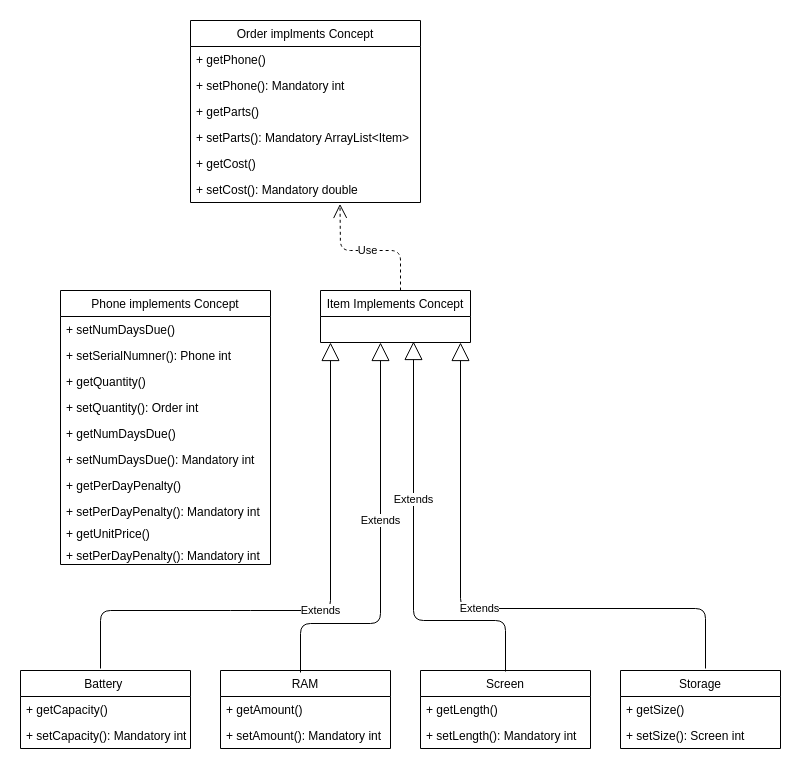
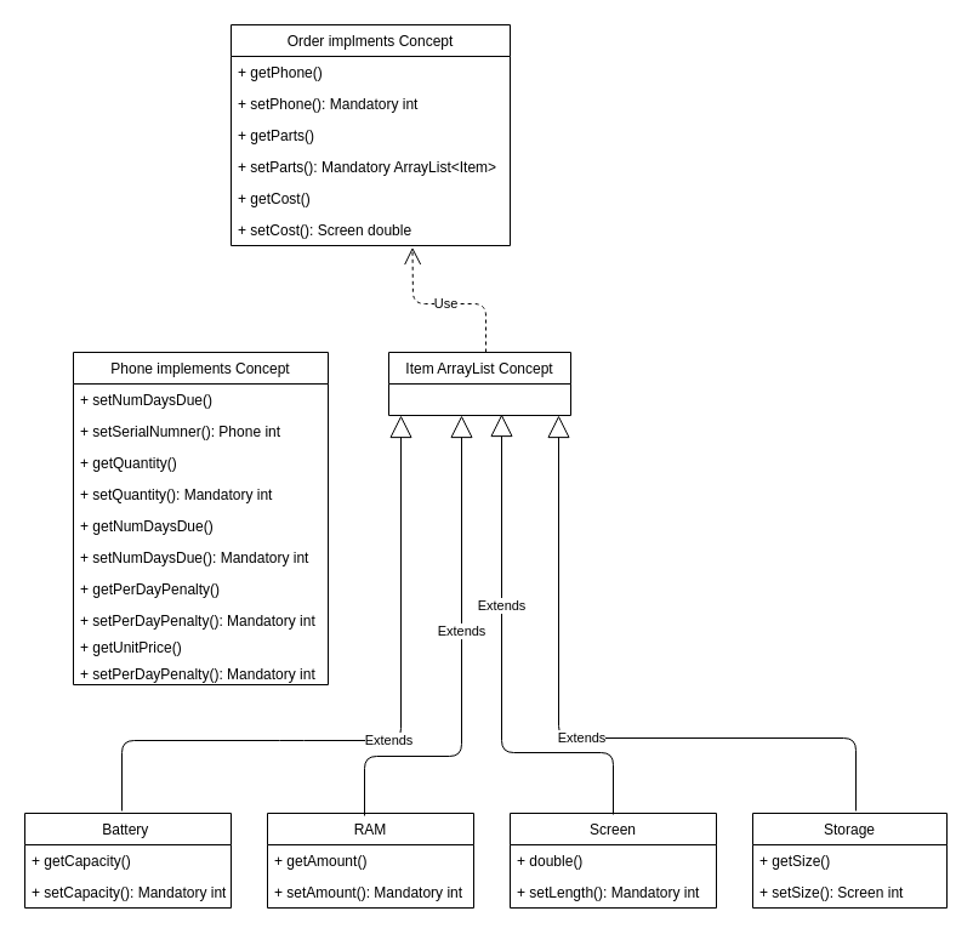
- <mxCell id="36" value="+ setCost(): Mandatory double" style="text;strokeColor=none;fillColor=none;align=left;verticalAlign=top;spacingLeft=4;spacingRight=4;overflow=hidden;rotatable=0;points=[[0,0.5],[1,0.5]];portConstraint=eastwest;" vertex="1" parent="30"><mxGeometry y="156" width="230" height="26" as="geometry" /></mxCell>
+ <mxCell id="36" value="+ setCost(): Screen double" style="text;strokeColor=none;fillColor=none;align=left;verticalAlign=top;spacingLeft=4;spacingRight=4;overflow=hidden;rotatable=0;points=[[0,0.5],[1,0.5]];portConstraint=eastwest;" vertex="1" parent="30"><mxGeometry y="156" width="230" height="26" as="geometry" /></mxCell>
- <mxCell id="5" value="Item Implements Concept" style="swimlane;fontStyle=0;childLayout=stackLayout;horizontal=1;startSize=26;fillColor=none;horizontalStack=0;resizeParent=1;resizeParentMax=0;resizeLast=0;collapsible=1;marginBottom=0;" vertex="1" parent="1"><mxGeometry x="320" y="290" width="150" height="52" as="geometry" /></mxCell>
+ <mxCell id="5" value="Item ArrayList Concept" style="swimlane;fontStyle=0;childLayout=stackLayout;horizontal=1;startSize=26;fillColor=none;horizontalStack=0;resizeParent=1;resizeParentMax=0;resizeLast=0;collapsible=1;marginBottom=0;" vertex="1" parent="1"><mxGeometry x="320" y="290" width="150" height="52" as="geometry" /></mxCell>
- <mxCell id="23" value="+ setQuantity(): Order int" style="text;strokeColor=none;fillColor=none;align=left;verticalAlign=top;spacingLeft=4;spacingRight=4;overflow=hidden;rotatable=0;points=[[0,0.5],[1,0.5]];portConstraint=eastwest;" vertex="1" parent="19"><mxGeometry y="104" width="210" height="26" as="geometry" /></mxCell>
+ <mxCell id="23" value="+ setQuantity(): Mandatory int" style="text;strokeColor=none;fillColor=none;align=left;verticalAlign=top;spacingLeft=4;spacingRight=4;overflow=hidden;rotatable=0;points=[[0,0.5],[1,0.5]];portConstraint=eastwest;" vertex="1" parent="19"><mxGeometry y="104" width="210" height="26" as="geometry" /></mxCell>
- <mxCell id="10" value="+ getLength()" style="text;strokeColor=none;fillColor=none;align=left;verticalAlign=top;spacingLeft=4;spacingRight=4;overflow=hidden;rotatable=0;points=[[0,0.5],[1,0.5]];portConstraint=eastwest;" vertex="1" parent="9"><mxGeometry y="26" width="170" height="26" as="geometry" /></mxCell>
+ <mxCell id="10" value="+ double()" style="text;strokeColor=none;fillColor=none;align=left;verticalAlign=top;spacingLeft=4;spacingRight=4;overflow=hidden;rotatable=0;points=[[0,0.5],[1,0.5]];portConstraint=eastwest;" vertex="1" parent="9"><mxGeometry y="26" width="170" height="26" as="geometry" /></mxCell>
